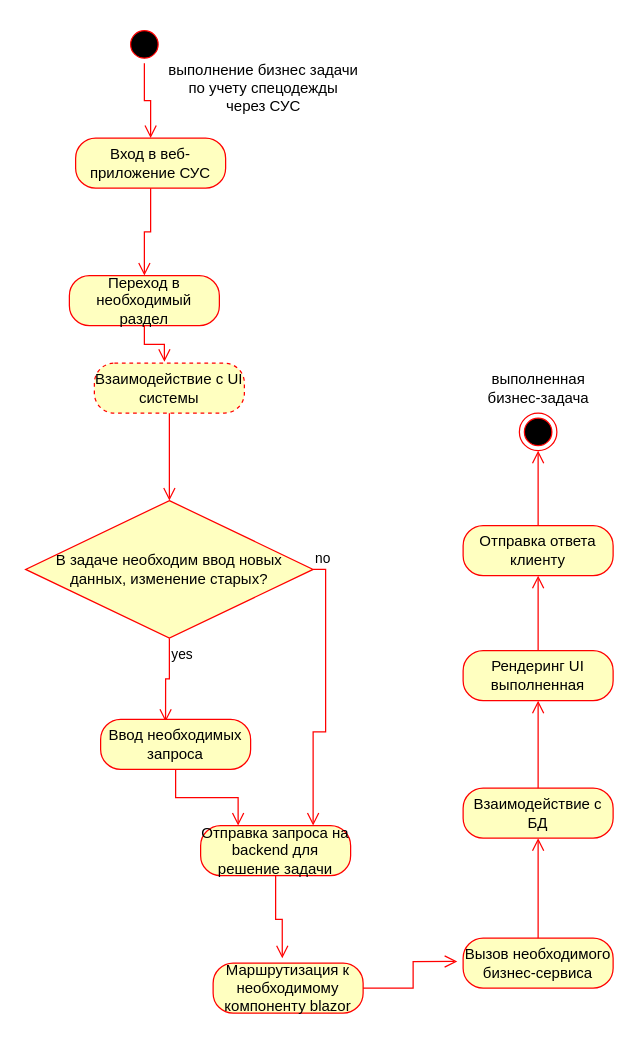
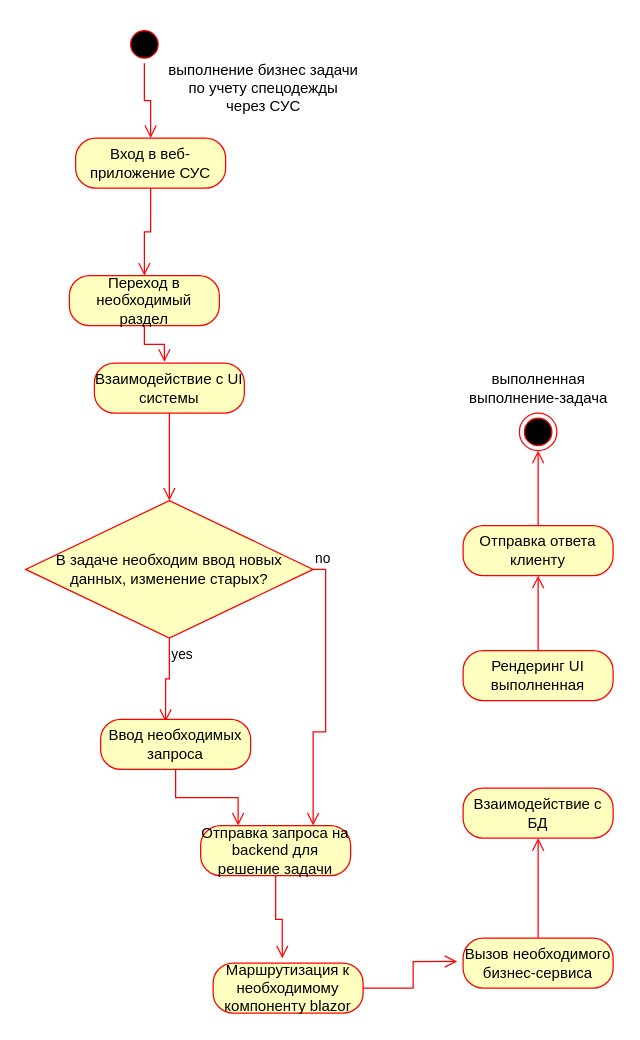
- <mxCell id="14" value="Взаимодействие с UI системы" style="rounded=1;whiteSpace=wrap;html=1;arcSize=40;fontColor=#000000;fillColor=#ffffc0;strokeColor=#ff0000;dashed=1;" vertex="1" parent="1"><mxGeometry x="75" y="290" width="120" height="40" as="geometry" /></mxCell>
+ <mxCell id="14" value="Взаимодействие с UI системы" style="rounded=1;whiteSpace=wrap;html=1;arcSize=40;fontColor=#000000;fillColor=#ffffc0;strokeColor=#ff0000;" vertex="1" parent="1"><mxGeometry x="75" y="290" width="120" height="40" as="geometry" /></mxCell>
- <mxCell id="29" value="выполненная &lt;br&gt;бизнес-задача" style="text;html=1;align=center;verticalAlign=middle;resizable=0;points=[];autosize=1;strokeColor=none;fillColor=none;" vertex="1" parent="1"><mxGeometry x="380" y="290" width="100" height="40" as="geometry" /></mxCell>
+ <mxCell id="29" value="выполненная &lt;br&gt;выполнение-задача" style="text;html=1;align=center;verticalAlign=middle;resizable=0;points=[];autosize=1;strokeColor=none;fillColor=none;" vertex="1" parent="1"><mxGeometry x="380" y="290" width="100" height="40" as="geometry" /></mxCell>
- <mxCell id="23" value="" style="edgeStyle=orthogonalEdgeStyle;html=1;verticalAlign=bottom;endArrow=open;endSize=8;strokeColor=#ff0000;rounded=0;entryX=0.5;entryY=1;entryDx=0;entryDy=0;" edge="1" source="22" parent="1" target="24"><mxGeometry relative="1" as="geometry"><mxPoint x="430" y="570" as="targetPoint" /></mxGeometry></mxCell>
